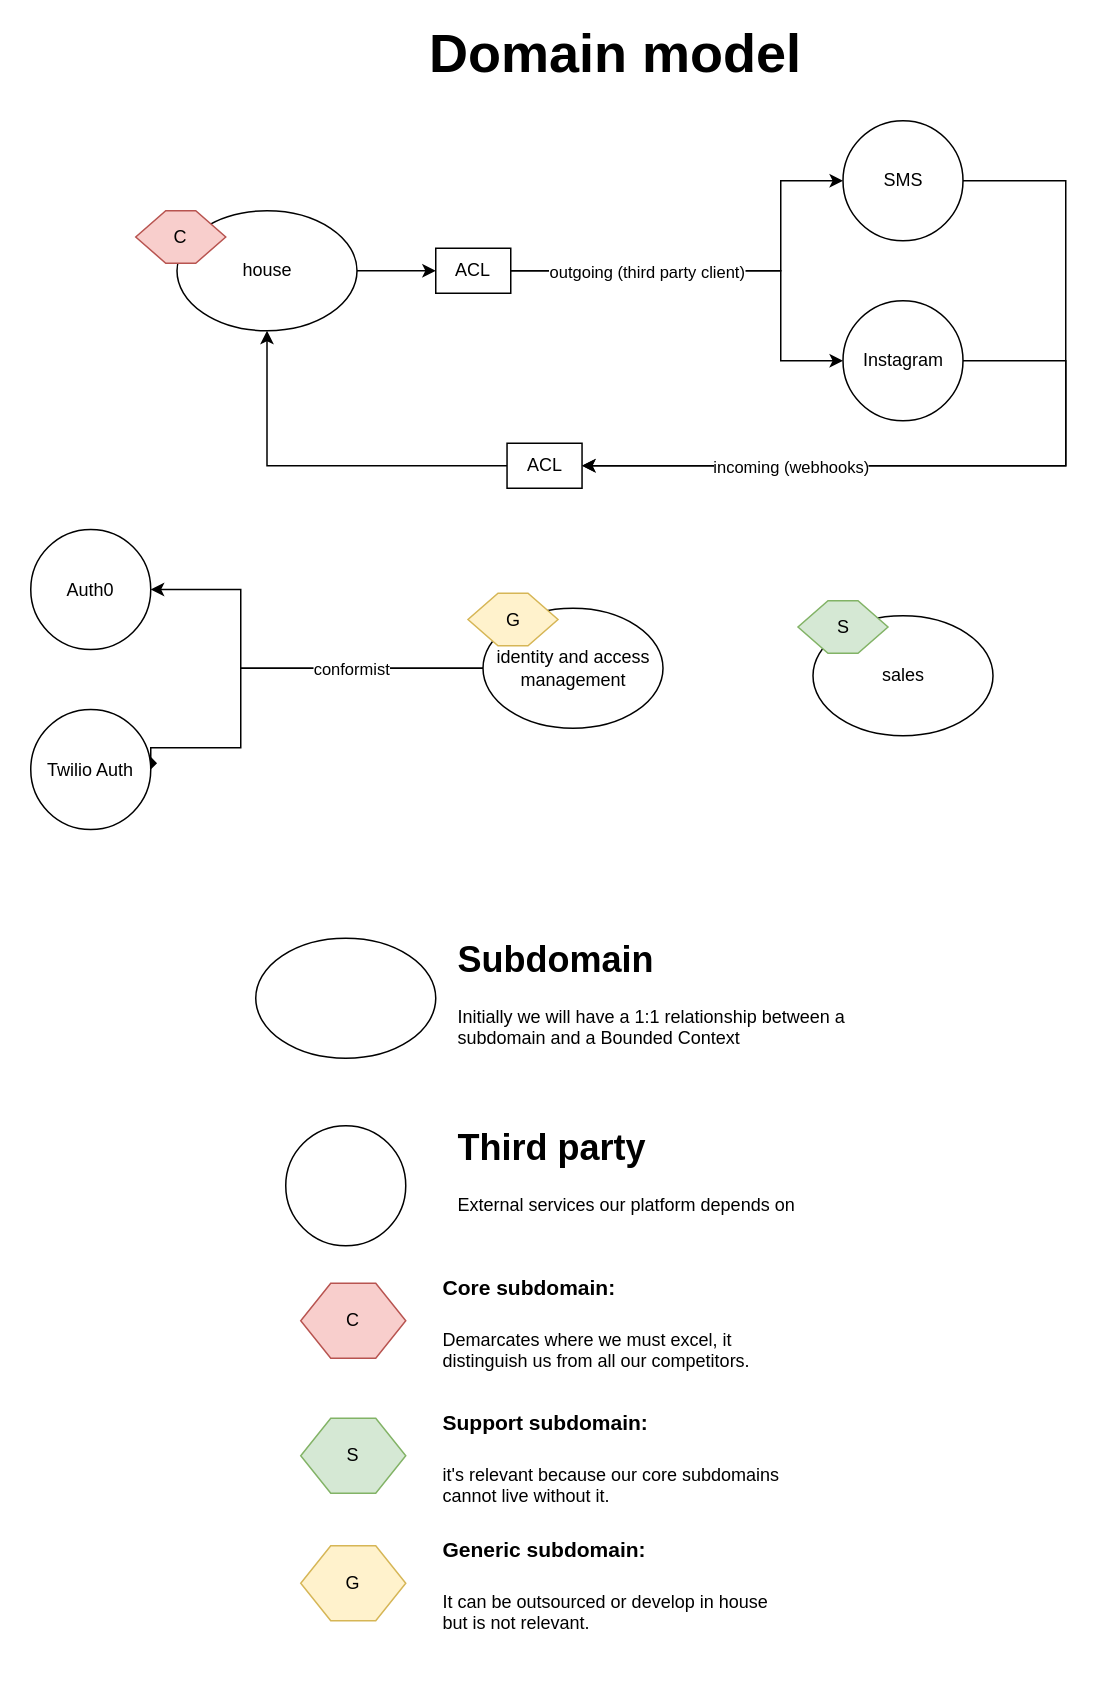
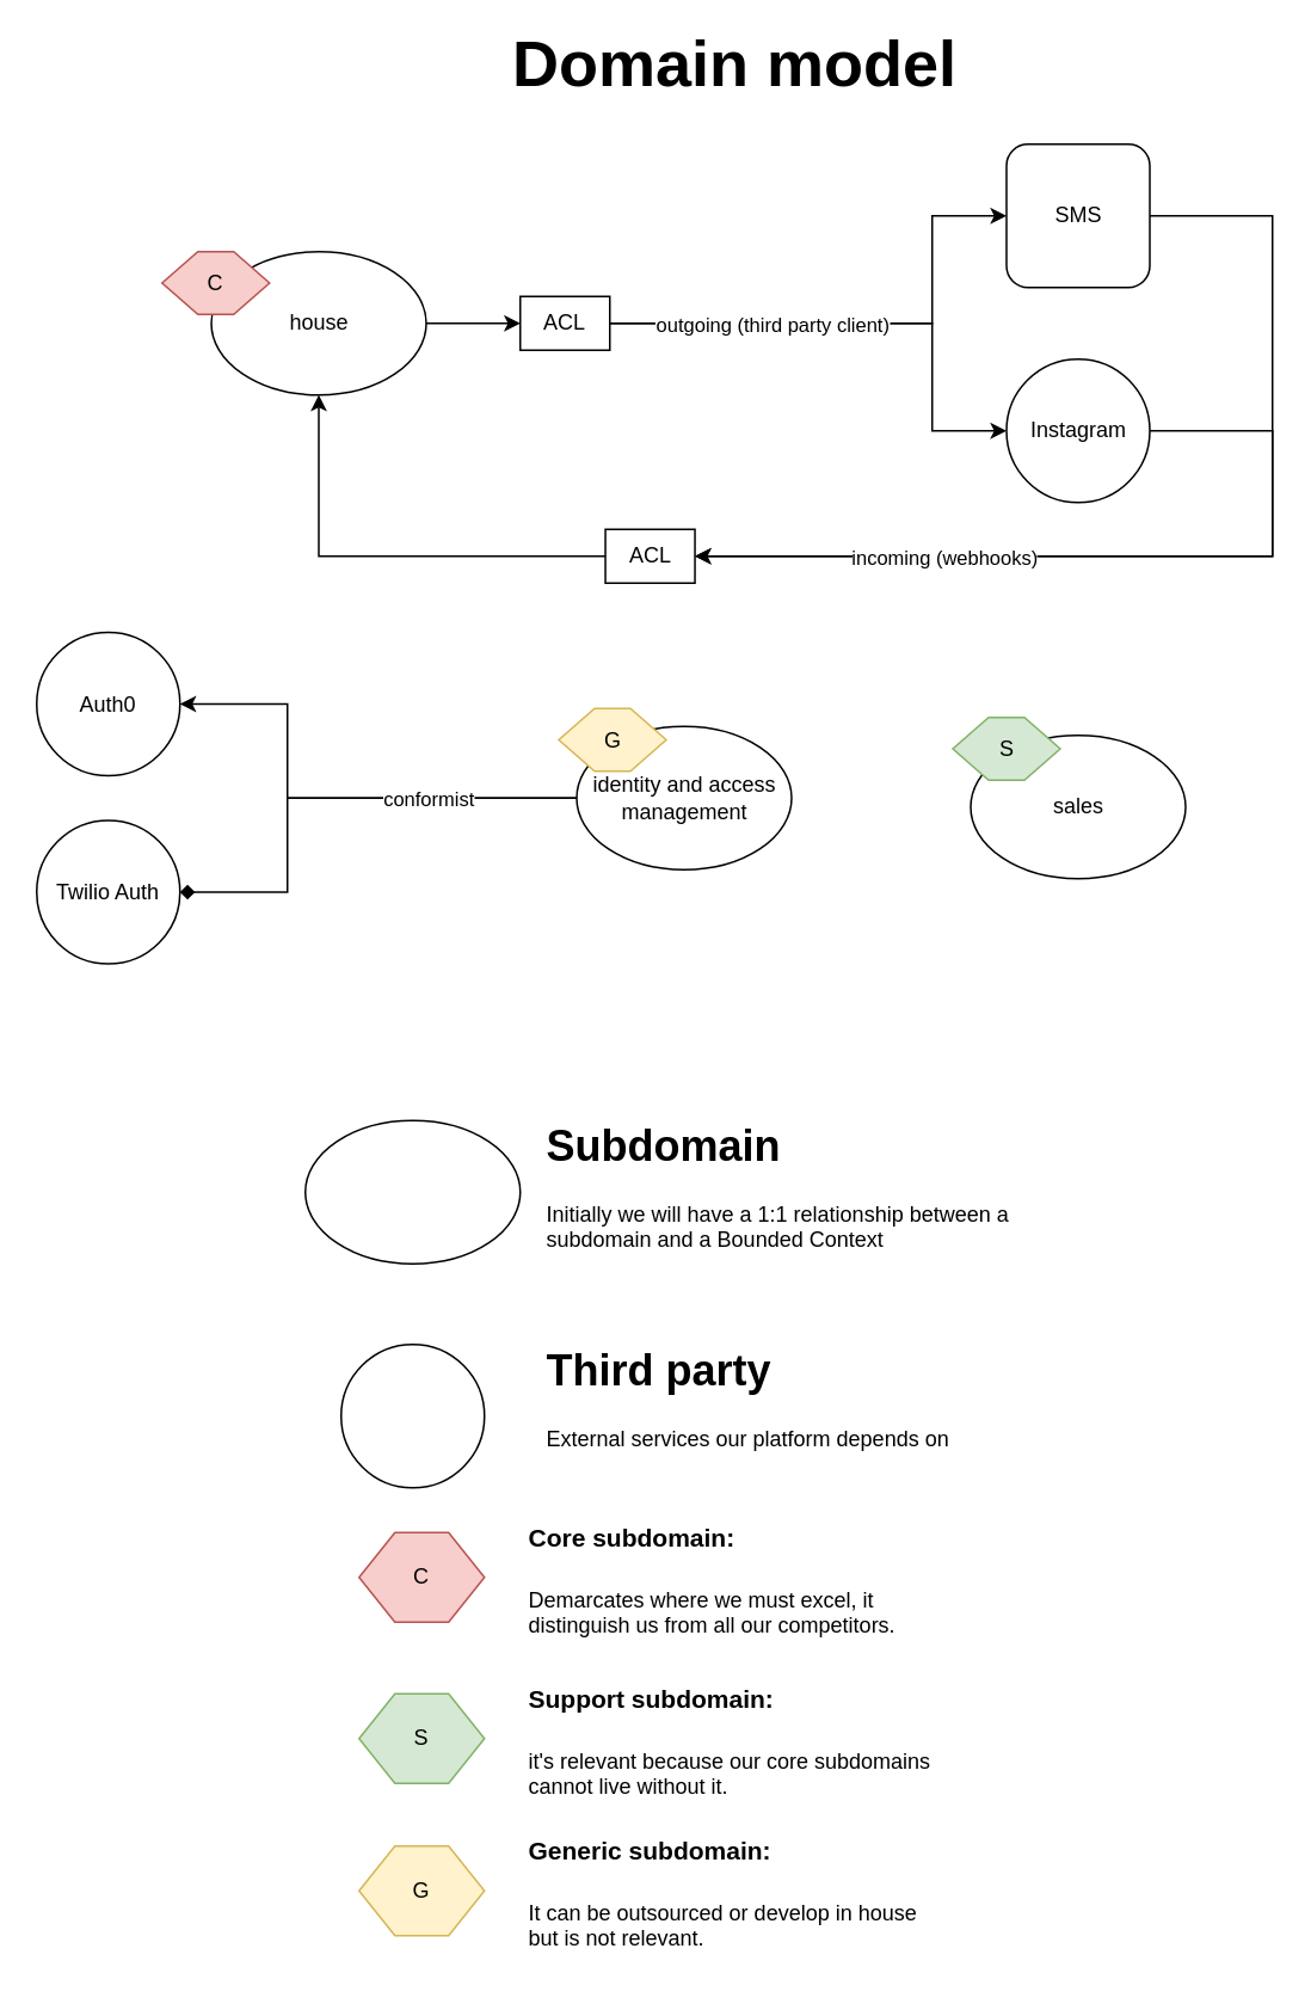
- <mxCell id="21" value="SMS" style="ellipse;whiteSpace=wrap;html=1;aspect=fixed;" parent="1" vertex="1"><mxGeometry x="561.5" y="80" width="80" height="80" as="geometry" /></mxCell>
+ <mxCell id="21" value="SMS" style="whiteSpace=wrap;html=1;aspect=fixed;rounded=1;" parent="1" vertex="1"><mxGeometry x="561.5" y="80" width="80" height="80" as="geometry" /></mxCell>
- <mxCell id="35" value="Twilio Auth" style="ellipse;whiteSpace=wrap;html=1;aspect=fixed;" parent="1" vertex="1"><mxGeometry x="20" y="472.5" width="80" height="80" as="geometry" /></mxCell>
+ <mxCell id="35" value="Twilio Auth" style="ellipse;whiteSpace=wrap;html=1;aspect=fixed;" parent="1" vertex="1"><mxGeometry x="20" y="457.5" width="80" height="80" as="geometry" /></mxCell>
